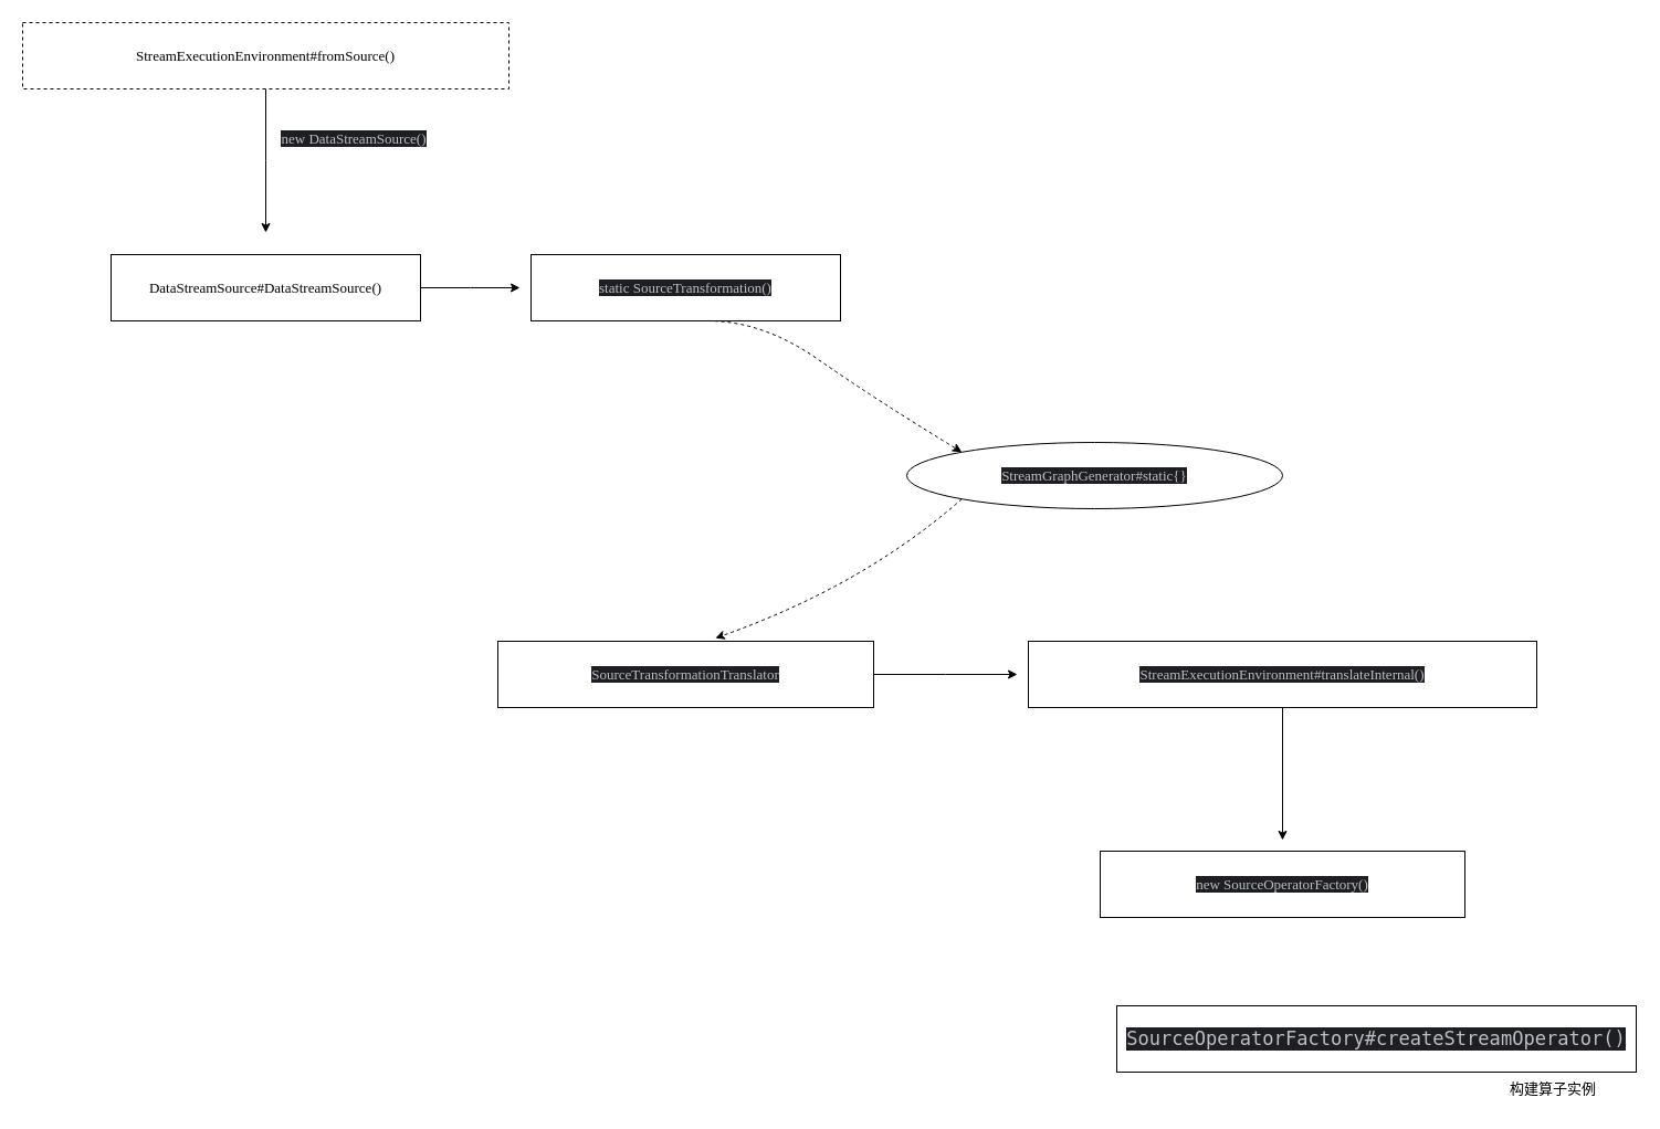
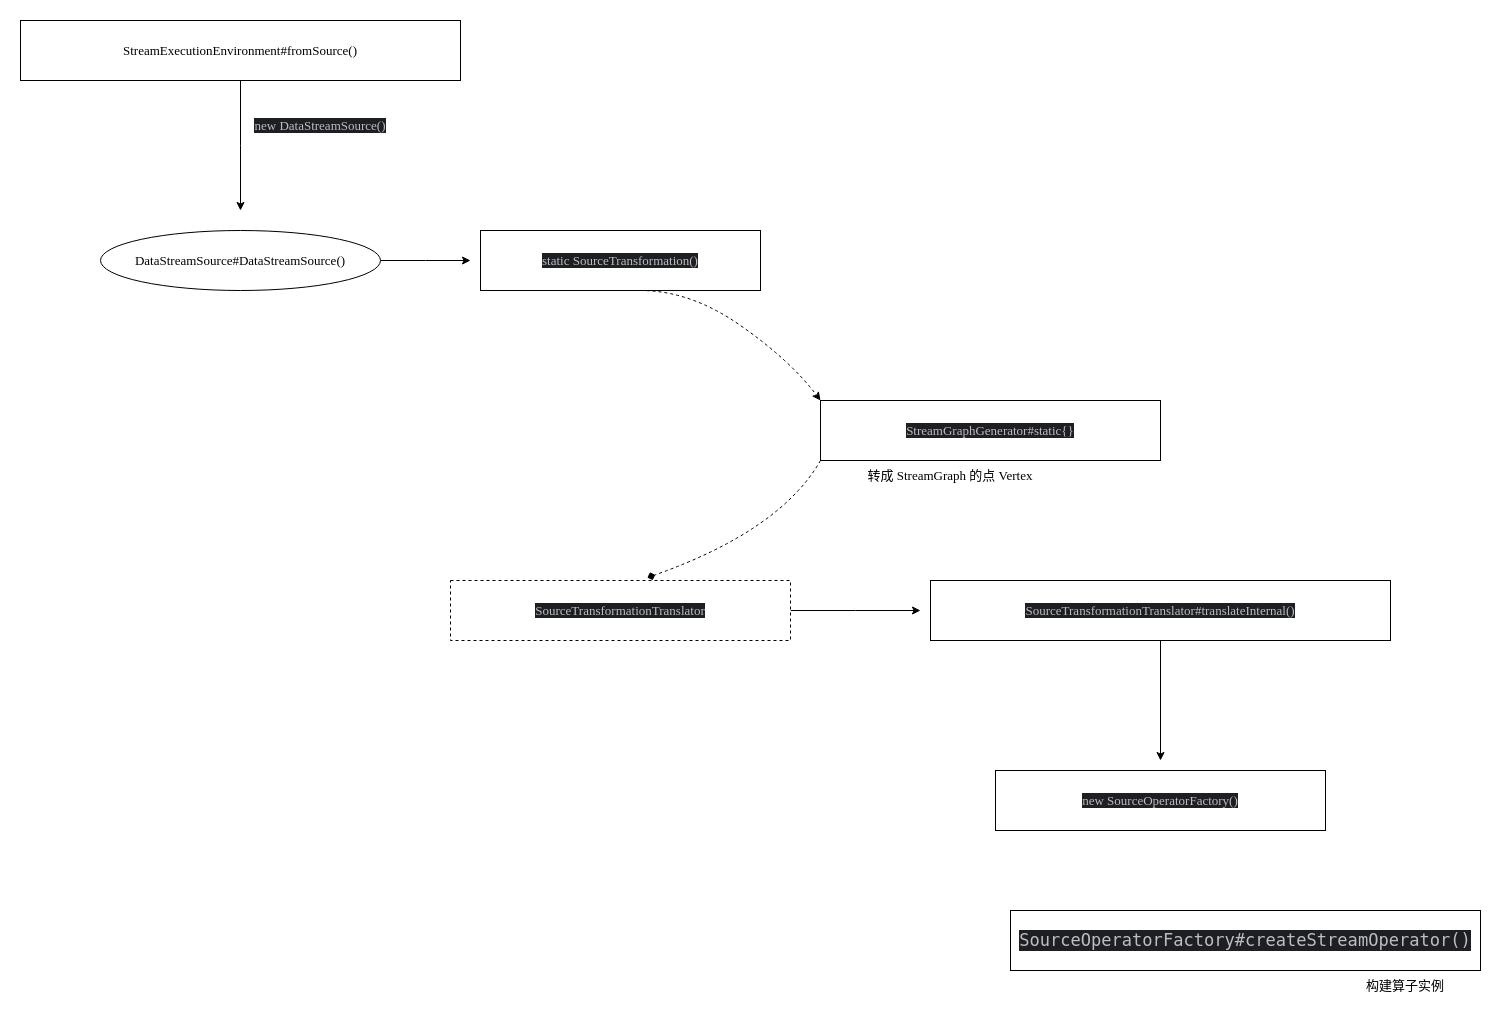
- <mxCell id="3" value="&lt;div style=&quot;font-size: 13px;&quot;&gt;&lt;div style=&quot;font-size: 13px;&quot;&gt;StreamExecutionEnvironment#fromSource()&lt;/div&gt;&lt;/div&gt;" style="rounded=0;whiteSpace=wrap;html=1;fillColor=default;fontColor=default;labelBackgroundColor=none;fontFamily=Comic Sans MS;fontSize=13;dashed=1;" vertex="1" parent="1"><mxGeometry x="20" y="20" width="440" height="60" as="geometry" /></mxCell>
+ <mxCell id="3" value="&lt;div style=&quot;font-size: 13px;&quot;&gt;&lt;div style=&quot;font-size: 13px;&quot;&gt;StreamExecutionEnvironment#fromSource()&lt;/div&gt;&lt;/div&gt;" style="rounded=0;whiteSpace=wrap;html=1;fillColor=default;fontColor=default;labelBackgroundColor=none;fontFamily=Comic Sans MS;fontSize=13;" vertex="1" parent="1"><mxGeometry x="20" y="20" width="440" height="60" as="geometry" /></mxCell>
- <mxCell id="5" value="DataStreamSource#DataStreamSource()" style="rounded=0;whiteSpace=wrap;html=1;fontFamily=Comic Sans MS;fontSize=13;" vertex="1" parent="1"><mxGeometry x="100" y="230" width="280" height="60" as="geometry" /></mxCell>
+ <mxCell id="5" value="DataStreamSource#DataStreamSource()" style="ellipse;whiteSpace=wrap;html=1;fontFamily=Comic Sans MS;fontSize=13;" vertex="1" parent="1"><mxGeometry x="100" y="230" width="280" height="60" as="geometry" /></mxCell>
- <mxCell id="8" value="&lt;div style=&quot;background-color: rgb(30, 31, 34); color: rgb(188, 190, 196); font-size: 13px;&quot;&gt;&lt;div style=&quot;font-size: 13px;&quot;&gt;StreamGraphGenerator#static{}&lt;/div&gt;&lt;/div&gt;" style="ellipse;whiteSpace=wrap;html=1;fontFamily=Comic Sans MS;fontSize=13;" vertex="1" parent="1"><mxGeometry x="820" y="400" width="340" height="60" as="geometry" /></mxCell>
+ <mxCell id="8" value="&lt;div style=&quot;background-color: rgb(30, 31, 34); color: rgb(188, 190, 196); font-size: 13px;&quot;&gt;&lt;div style=&quot;font-size: 13px;&quot;&gt;StreamGraphGenerator#static{}&lt;/div&gt;&lt;/div&gt;" style="rounded=0;whiteSpace=wrap;html=1;fontFamily=Comic Sans MS;fontSize=13;" vertex="1" parent="1"><mxGeometry x="820" y="400" width="340" height="60" as="geometry" /></mxCell>
+ <mxCell id="13" value="转成 StreamGraph 的点&amp;nbsp;Vertex" style="text;html=1;strokeColor=none;fillColor=none;align=center;verticalAlign=middle;whiteSpace=wrap;rounded=0;fontFamily=Comic Sans MS;fontSize=13;" vertex="1" parent="1"><mxGeometry x="830" y="460" width="240" height="30" as="geometry" /></mxCell>
- <mxCell id="12" value="" style="curved=1;endArrow=classic;html=1;rounded=0;entryX=0.579;entryY=-0.048;entryDx=0;entryDy=0;exitX=0;exitY=1;exitDx=0;exitDy=0;entryPerimeter=0;dashed=1;fontFamily=Comic Sans MS;fontSize=13;" edge="1" parent="1" source="8" target="11"><mxGeometry width="50" height="50" relative="1" as="geometry"><mxPoint x="650" y="300" as="sourcePoint" /><mxPoint x="830" y="410" as="targetPoint" /><Array as="points"><mxPoint x="780" y="530" /></Array></mxGeometry></mxCell>
+ <mxCell id="12" value="" style="curved=1;endArrow=diamond;html=1;rounded=0;entryX=0.579;entryY=-0.048;entryDx=0;entryDy=0;exitX=0;exitY=1;exitDx=0;exitDy=0;entryPerimeter=0;dashed=1;fontFamily=Comic Sans MS;fontSize=13;" edge="1" parent="1" source="8" target="11"><mxGeometry width="50" height="50" relative="1" as="geometry"><mxPoint x="650" y="300" as="sourcePoint" /><mxPoint x="830" y="410" as="targetPoint" /><Array as="points"><mxPoint x="780" y="530" /></Array></mxGeometry></mxCell>
- <mxCell id="11" value="&lt;div style=&quot;background-color: rgb(30, 31, 34); color: rgb(188, 190, 196); font-size: 13px;&quot;&gt;&lt;div style=&quot;font-size: 13px;&quot;&gt;&lt;div style=&quot;font-size: 13px;&quot;&gt;&lt;div style=&quot;font-size: 13px;&quot;&gt;SourceTransformationTranslator&lt;/div&gt;&lt;/div&gt;&lt;/div&gt;&lt;/div&gt;" style="rounded=0;whiteSpace=wrap;html=1;fontFamily=Comic Sans MS;fontSize=13;" vertex="1" parent="1"><mxGeometry x="450" y="580" width="340" height="60" as="geometry" /></mxCell>
+ <mxCell id="11" value="&lt;div style=&quot;background-color: rgb(30, 31, 34); color: rgb(188, 190, 196); font-size: 13px;&quot;&gt;&lt;div style=&quot;font-size: 13px;&quot;&gt;&lt;div style=&quot;font-size: 13px;&quot;&gt;&lt;div style=&quot;font-size: 13px;&quot;&gt;SourceTransformationTranslator&lt;/div&gt;&lt;/div&gt;&lt;/div&gt;&lt;/div&gt;" style="rounded=0;whiteSpace=wrap;html=1;fontFamily=Comic Sans MS;fontSize=13;dashed=1;" vertex="1" parent="1"><mxGeometry x="450" y="580" width="340" height="60" as="geometry" /></mxCell>
- <mxCell id="16" value="&lt;div style=&quot;background-color: rgb(30, 31, 34); color: rgb(188, 190, 196); font-size: 13px;&quot;&gt;&lt;div style=&quot;font-size: 13px;&quot;&gt;&lt;div style=&quot;font-size: 13px; text-align: left;&quot;&gt;StreamExecutionEnvironment#translateInternal()&lt;/div&gt;&lt;/div&gt;&lt;/div&gt;" style="rounded=0;whiteSpace=wrap;html=1;fontFamily=Comic Sans MS;fontSize=13;" vertex="1" parent="1"><mxGeometry x="930" y="580" width="460" height="60" as="geometry" /></mxCell>
+ <mxCell id="16" value="&lt;div style=&quot;background-color: rgb(30, 31, 34); color: rgb(188, 190, 196); font-size: 13px;&quot;&gt;&lt;div style=&quot;font-size: 13px;&quot;&gt;&lt;div style=&quot;font-size: 13px; text-align: left;&quot;&gt;SourceTransformationTranslator#translateInternal()&lt;/div&gt;&lt;/div&gt;&lt;/div&gt;" style="rounded=0;whiteSpace=wrap;html=1;fontFamily=Comic Sans MS;fontSize=13;" vertex="1" parent="1"><mxGeometry x="930" y="580" width="460" height="60" as="geometry" /></mxCell>
